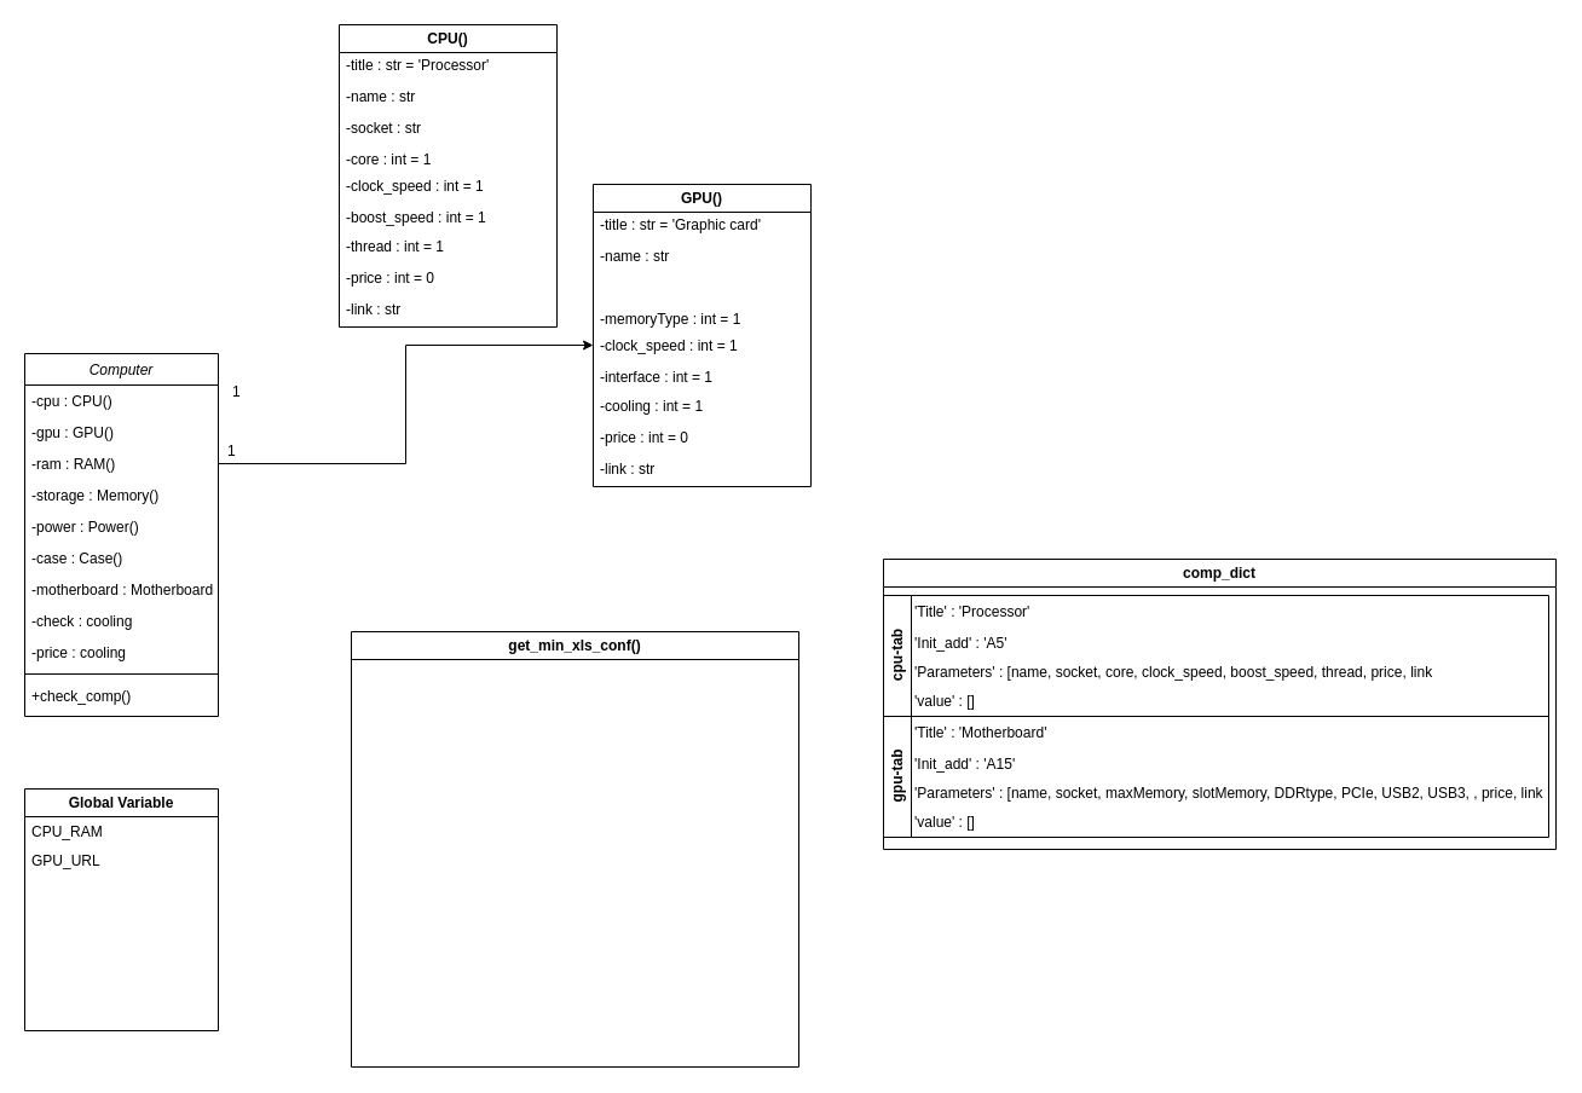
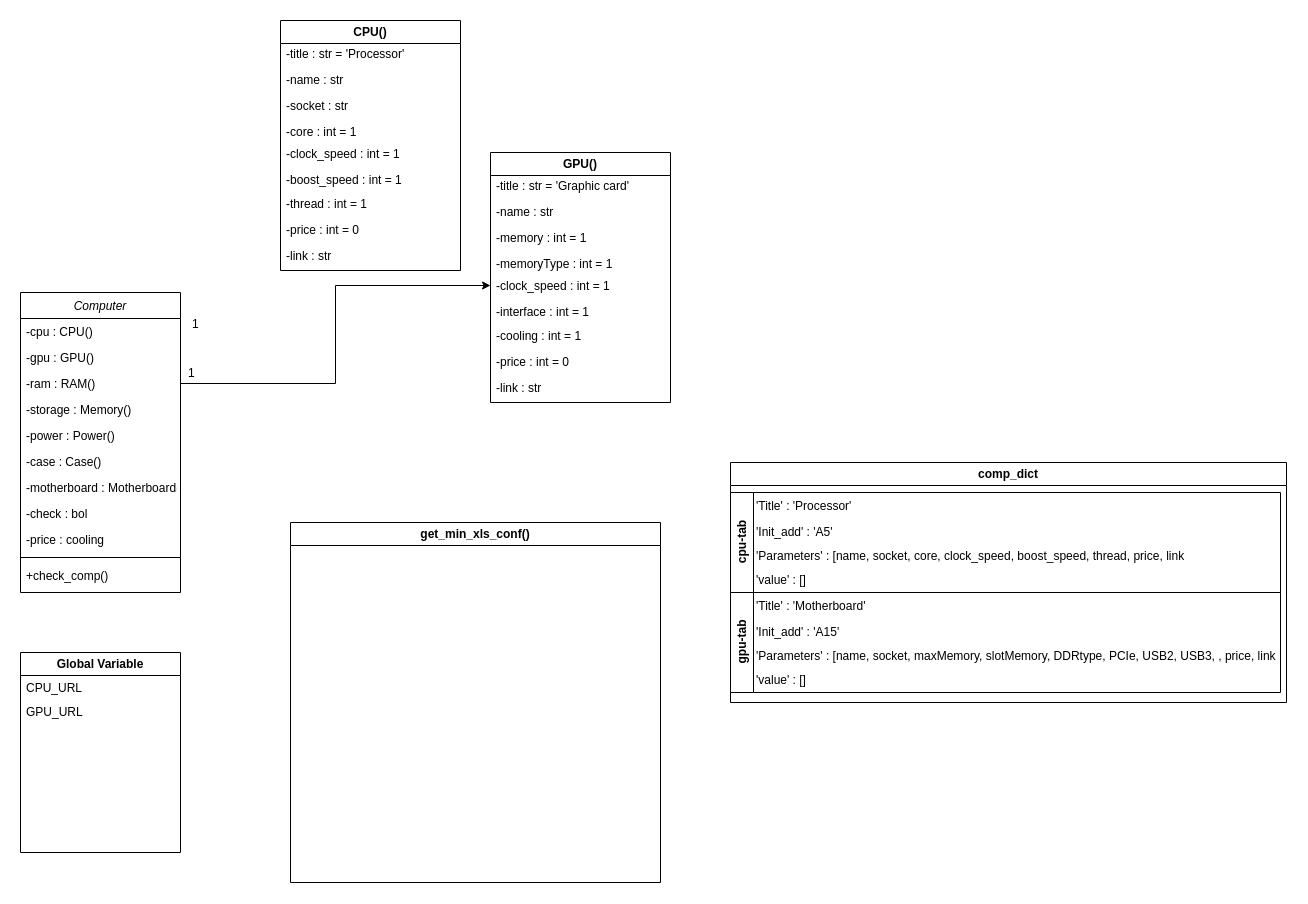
+ <mxCell id="28" value="-memory : int = 1" style="text;align=left;verticalAlign=top;spacingLeft=4;spacingRight=4;overflow=hidden;rotatable=0;points=[[0,0.5],[1,0.5]];portConstraint=eastwest;" parent="25" vertex="1"><mxGeometry y="72" width="160" height="26" as="geometry" /></mxCell>
- <mxCell id="10" value="-check : cooling" style="text;align=left;verticalAlign=top;spacingLeft=4;spacingRight=4;overflow=hidden;rotatable=0;points=[[0,0.5],[1,0.5]];portConstraint=eastwest;rounded=0;shadow=0;html=0;" parent="2" vertex="1"><mxGeometry y="208" width="160" height="26" as="geometry" /></mxCell>
+ <mxCell id="10" value="-check : bol" style="text;align=left;verticalAlign=top;spacingLeft=4;spacingRight=4;overflow=hidden;rotatable=0;points=[[0,0.5],[1,0.5]];portConstraint=eastwest;rounded=0;shadow=0;html=0;" parent="2" vertex="1"><mxGeometry y="208" width="160" height="26" as="geometry" /></mxCell>
- <mxCell id="49" value="CPU_RAM" style="text;align=left;verticalAlign=top;spacingLeft=4;spacingRight=4;overflow=hidden;rotatable=0;points=[[0,0.5],[1,0.5]];portConstraint=eastwest;" vertex="1" parent="48"><mxGeometry y="22" width="160" height="26" as="geometry" /></mxCell>
+ <mxCell id="49" value="CPU_URL" style="text;align=left;verticalAlign=top;spacingLeft=4;spacingRight=4;overflow=hidden;rotatable=0;points=[[0,0.5],[1,0.5]];portConstraint=eastwest;" vertex="1" parent="48"><mxGeometry y="22" width="160" height="26" as="geometry" /></mxCell>
